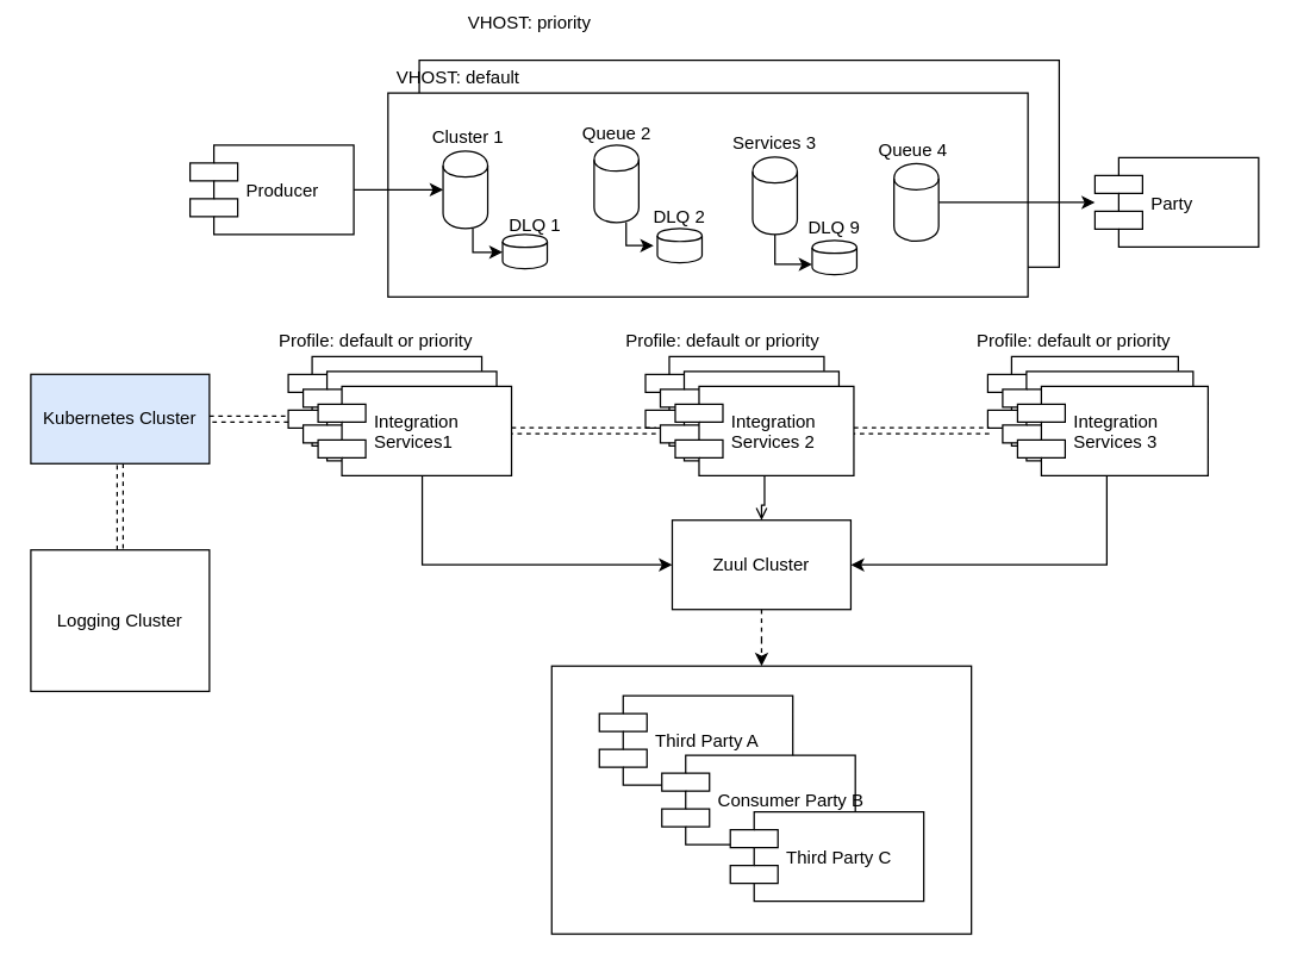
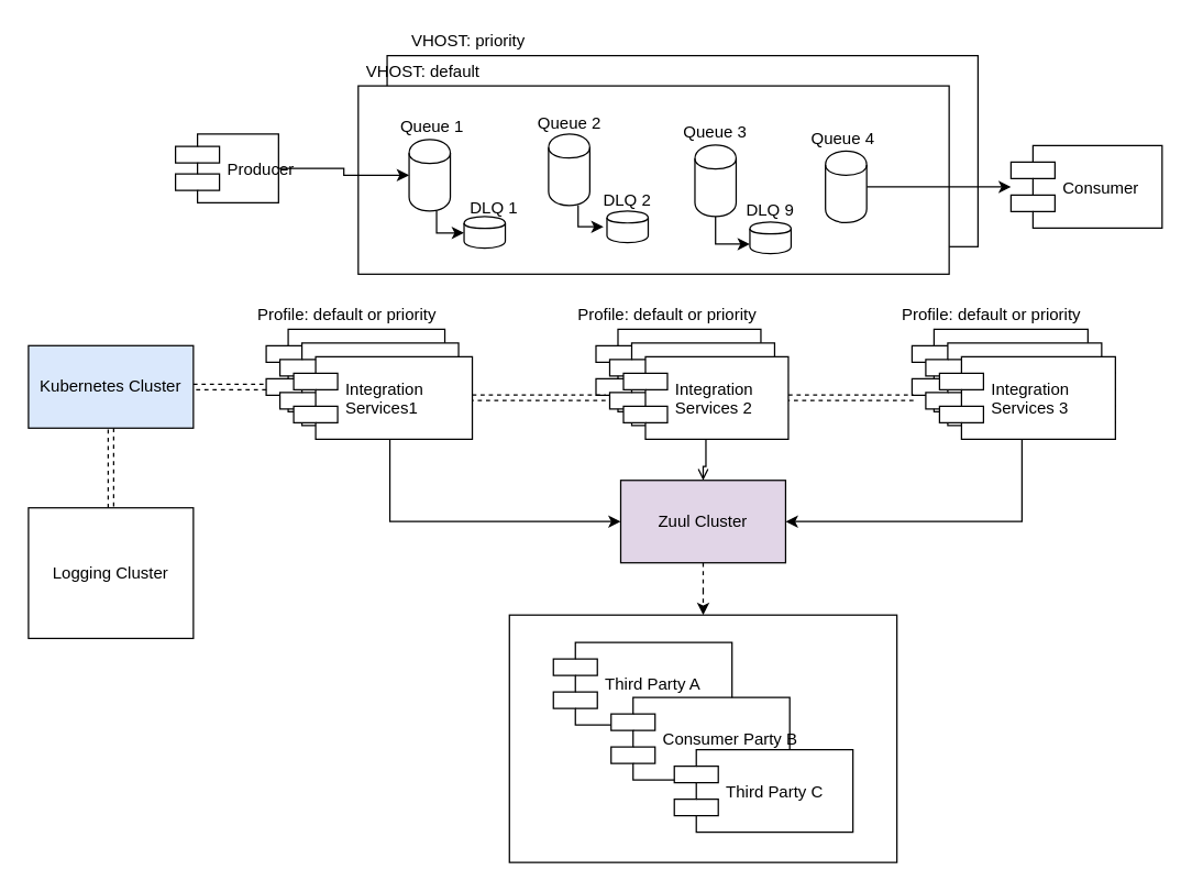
- <mxCell id="48" value="VHOST: priority" style="text;html=1;resizable=0;points=[];autosize=1;align=left;verticalAlign=top;spacingTop=-4;" vertex="1" parent="1"><mxGeometry x="312" y="5" width="100" height="20" as="geometry" /></mxCell>
+ <mxCell id="48" value="VHOST: priority" style="text;html=1;resizable=0;points=[];autosize=1;align=left;verticalAlign=top;spacingTop=-4;" vertex="1" parent="1"><mxGeometry x="297" y="20" width="100" height="20" as="geometry" /></mxCell>
- <mxCell id="21" value="Cluster 1" style="text;html=1;strokeColor=none;fillColor=none;align=center;verticalAlign=middle;whiteSpace=wrap;rounded=0;" parent="1" vertex="1"><mxGeometry x="274" y="82" width="80" height="20" as="geometry" /></mxCell>
+ <mxCell id="21" value="Queue 1" style="text;html=1;strokeColor=none;fillColor=none;align=center;verticalAlign=middle;whiteSpace=wrap;rounded=0;" parent="1" vertex="1"><mxGeometry x="274" y="82" width="80" height="20" as="geometry" /></mxCell>
- <mxCell id="23" value="Services 3&lt;br&gt;" style="text;html=1;strokeColor=none;fillColor=none;align=center;verticalAlign=middle;whiteSpace=wrap;rounded=0;" parent="1" vertex="1"><mxGeometry x="480" y="86" width="80" height="20" as="geometry" /></mxCell>
+ <mxCell id="23" value="Queue 3&lt;br&gt;" style="text;html=1;strokeColor=none;fillColor=none;align=center;verticalAlign=middle;whiteSpace=wrap;rounded=0;" parent="1" vertex="1"><mxGeometry x="480" y="86" width="80" height="20" as="geometry" /></mxCell>
- <mxCell id="14" value="Producer" style="shape=component;align=left;spacingLeft=36;" parent="1" vertex="1"><mxGeometry x="127" y="97" width="110" height="60" as="geometry" /></mxCell>
+ <mxCell id="14" value="Producer" style="shape=component;align=left;spacingLeft=36;" parent="1" vertex="1"><mxGeometry x="127" y="97" width="75" height="50" as="geometry" /></mxCell>
- <mxCell id="8" value="Party" style="shape=component;align=left;spacingLeft=36;" parent="1" vertex="1"><mxGeometry x="735" y="105.5" width="110" height="60" as="geometry" /></mxCell>
+ <mxCell id="8" value="Consumer" style="shape=component;align=left;spacingLeft=36;" parent="1" vertex="1"><mxGeometry x="735" y="105.5" width="110" height="60" as="geometry" /></mxCell>
- <mxCell id="45" value="Zuul Cluster" style="rounded=0;whiteSpace=wrap;html=1;" parent="1" vertex="1"><mxGeometry x="451" y="349" width="120" height="60" as="geometry" /></mxCell>
+ <mxCell id="45" value="Zuul Cluster" style="rounded=0;whiteSpace=wrap;html=1;fillColor=#e1d5e7;" parent="1" vertex="1"><mxGeometry x="451" y="349" width="120" height="60" as="geometry" /></mxCell>
